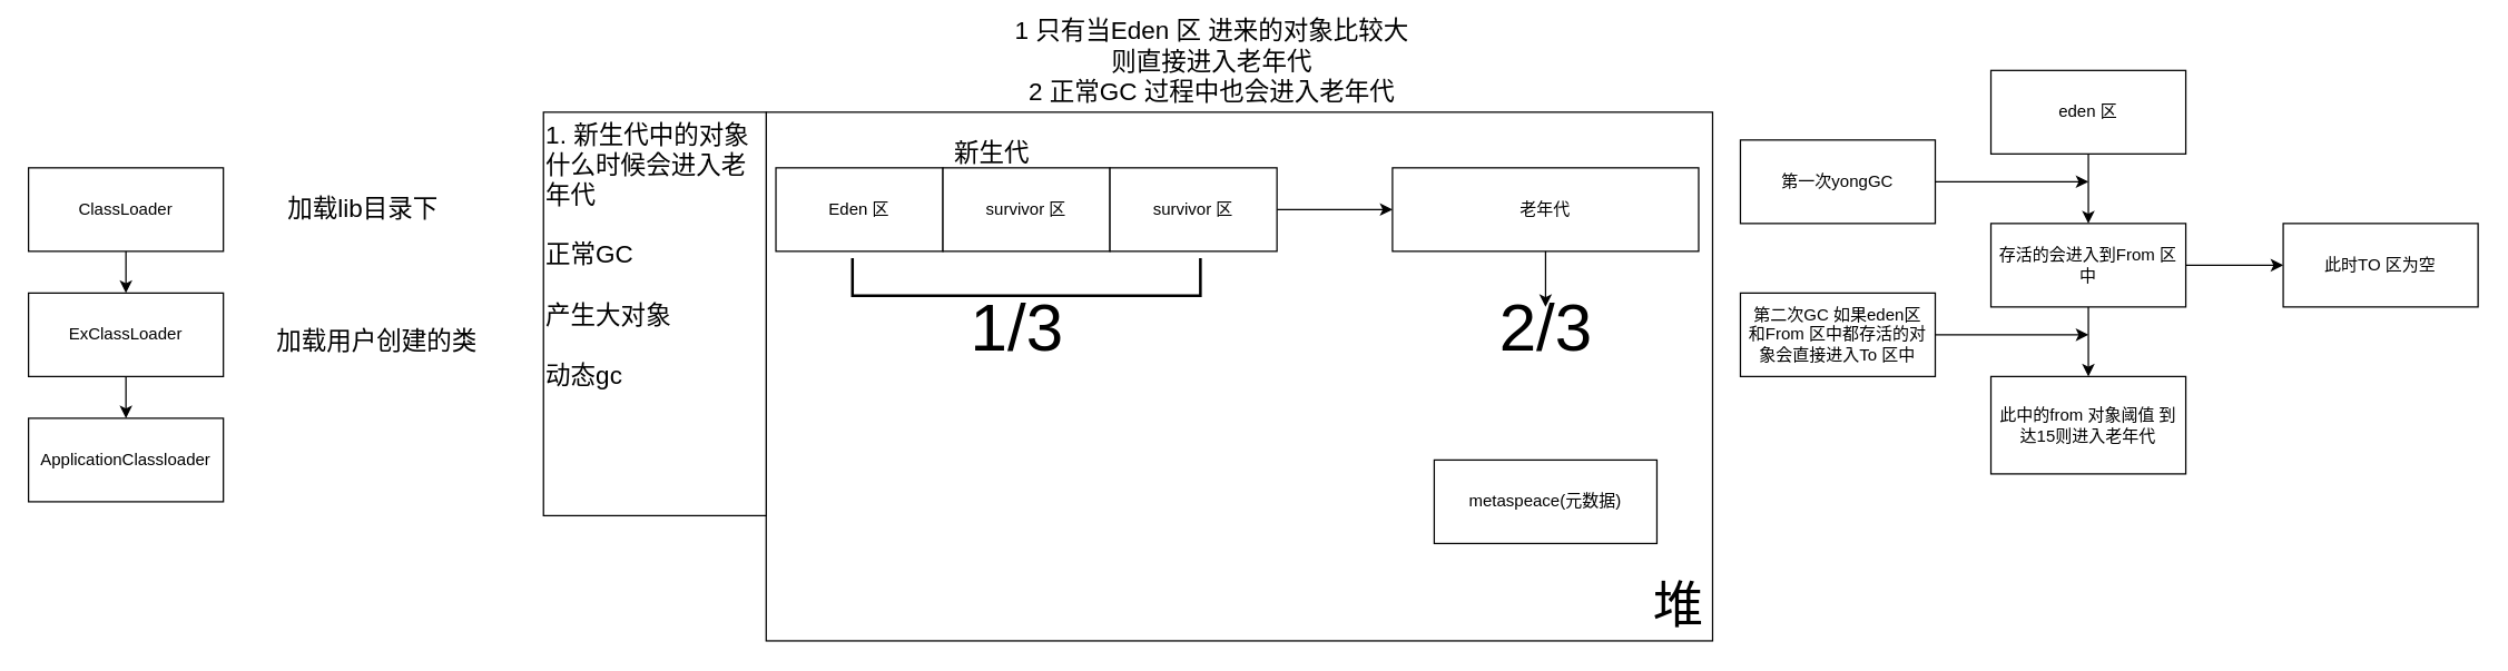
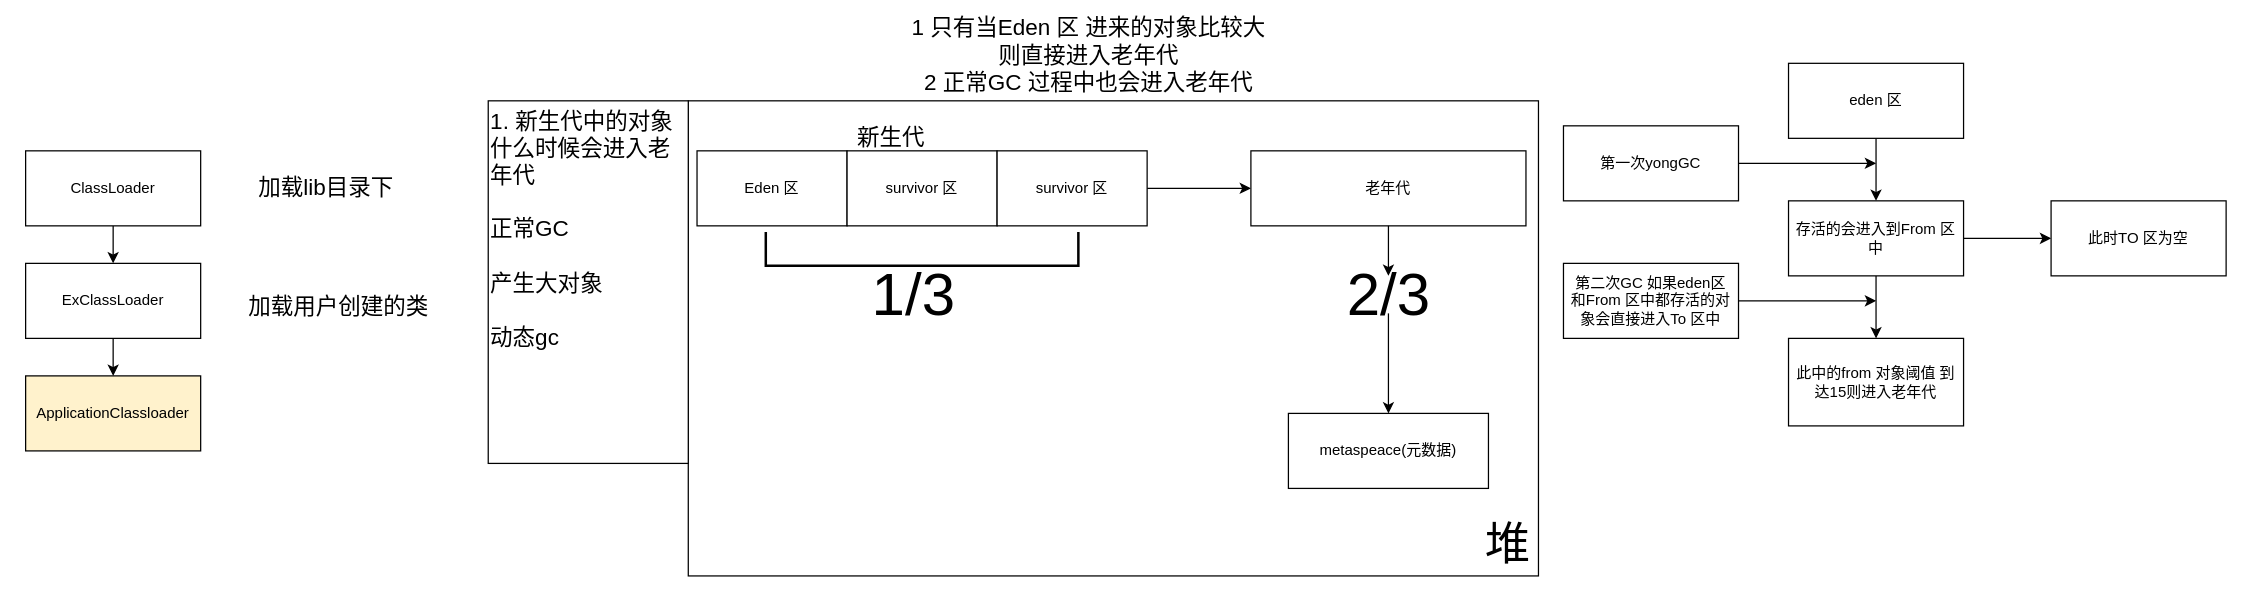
+ <mxCell id="14" value="" style="edgeStyle=orthogonalEdgeStyle;rounded=0;orthogonalLoop=1;jettySize=auto;html=1;" parent="1" source="34" target="16" edge="1"><mxGeometry relative="1" as="geometry" /></mxCell>
- <mxCell id="7" value="ApplicationClassloader" style="rounded=0;whiteSpace=wrap;html=1;" parent="1" vertex="1"><mxGeometry x="20" y="300" width="140" height="60" as="geometry" /></mxCell>
+ <mxCell id="7" value="ApplicationClassloader" style="rounded=0;whiteSpace=wrap;html=1;fillColor=#fff2cc;" parent="1" vertex="1"><mxGeometry x="20" y="300" width="140" height="60" as="geometry" /></mxCell>
